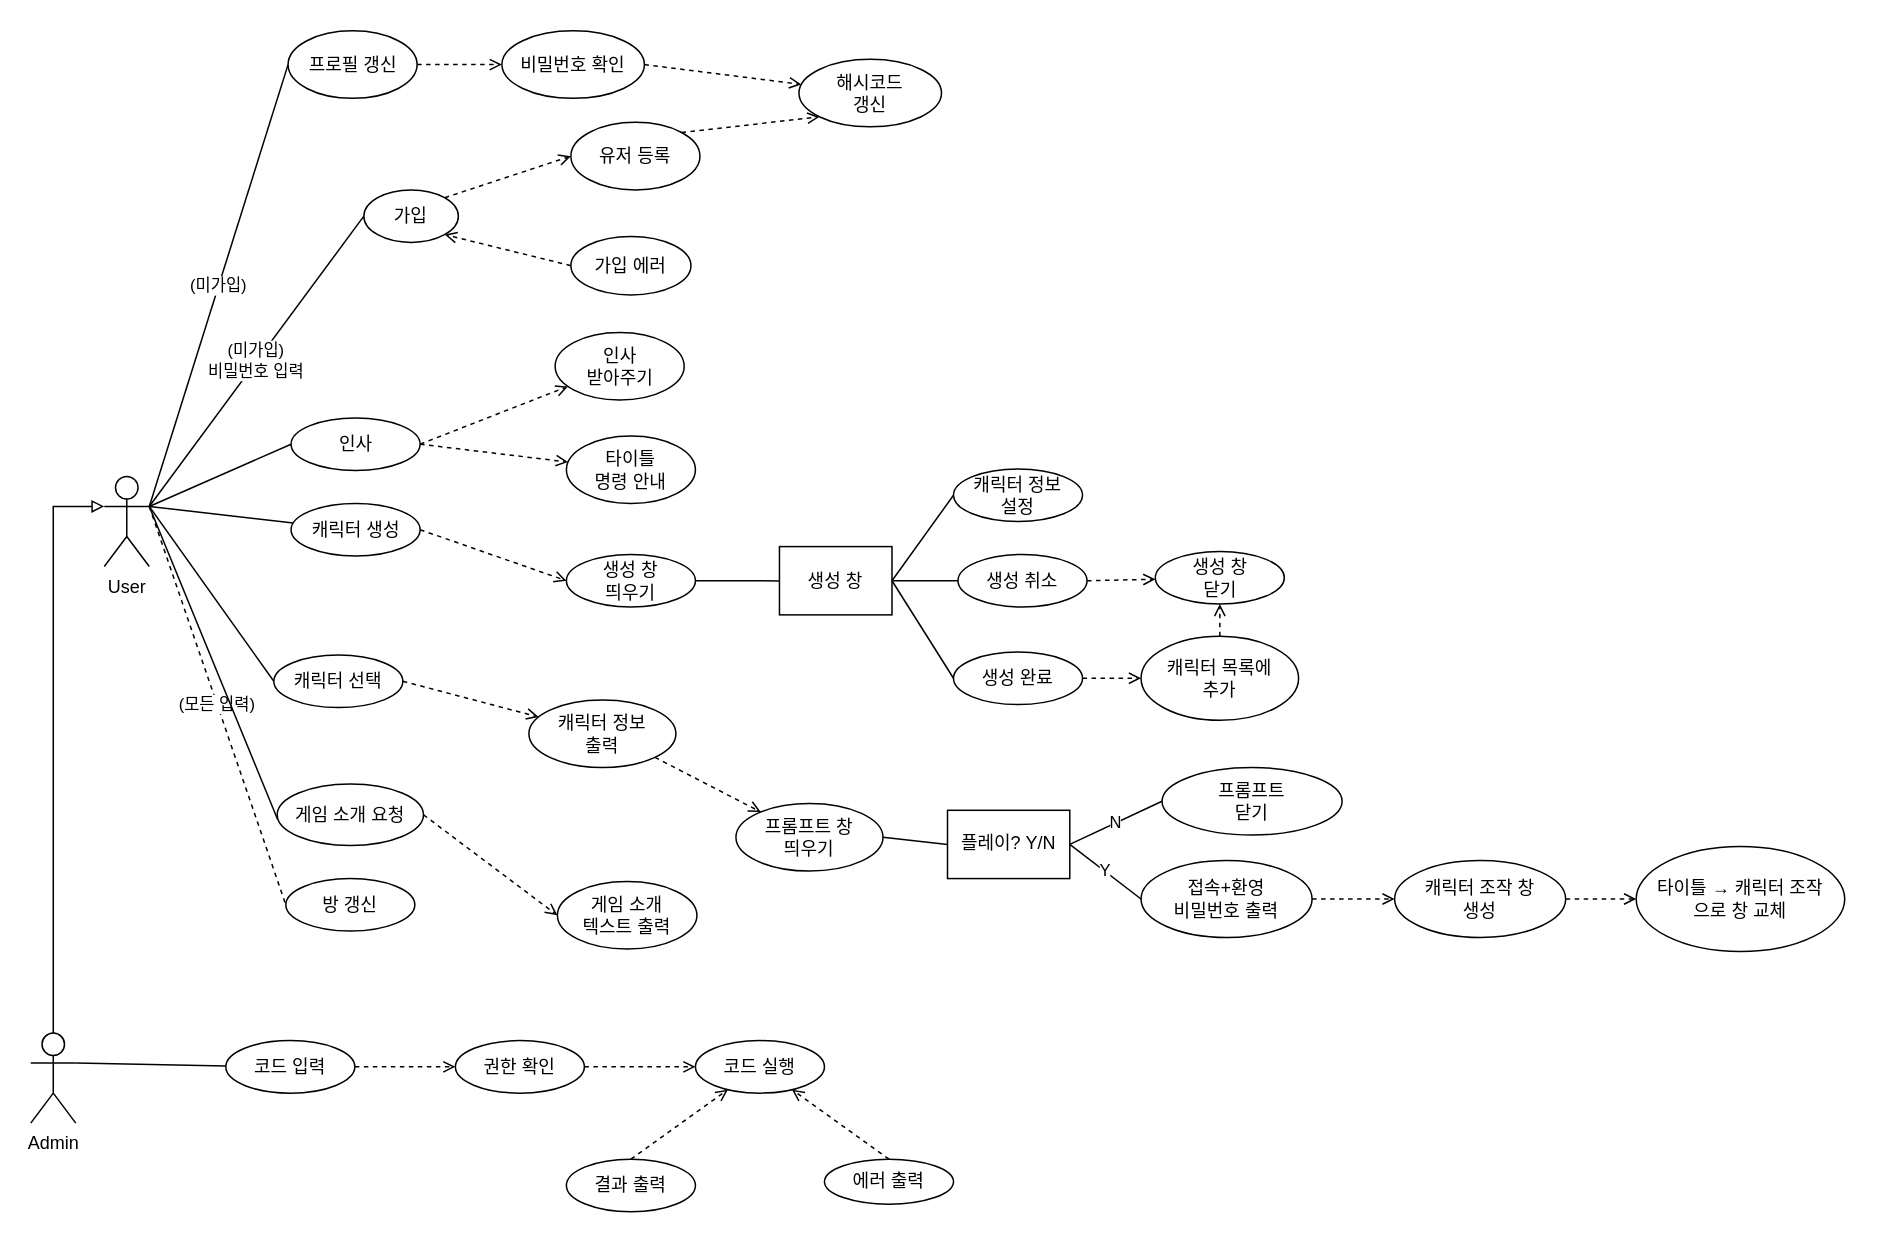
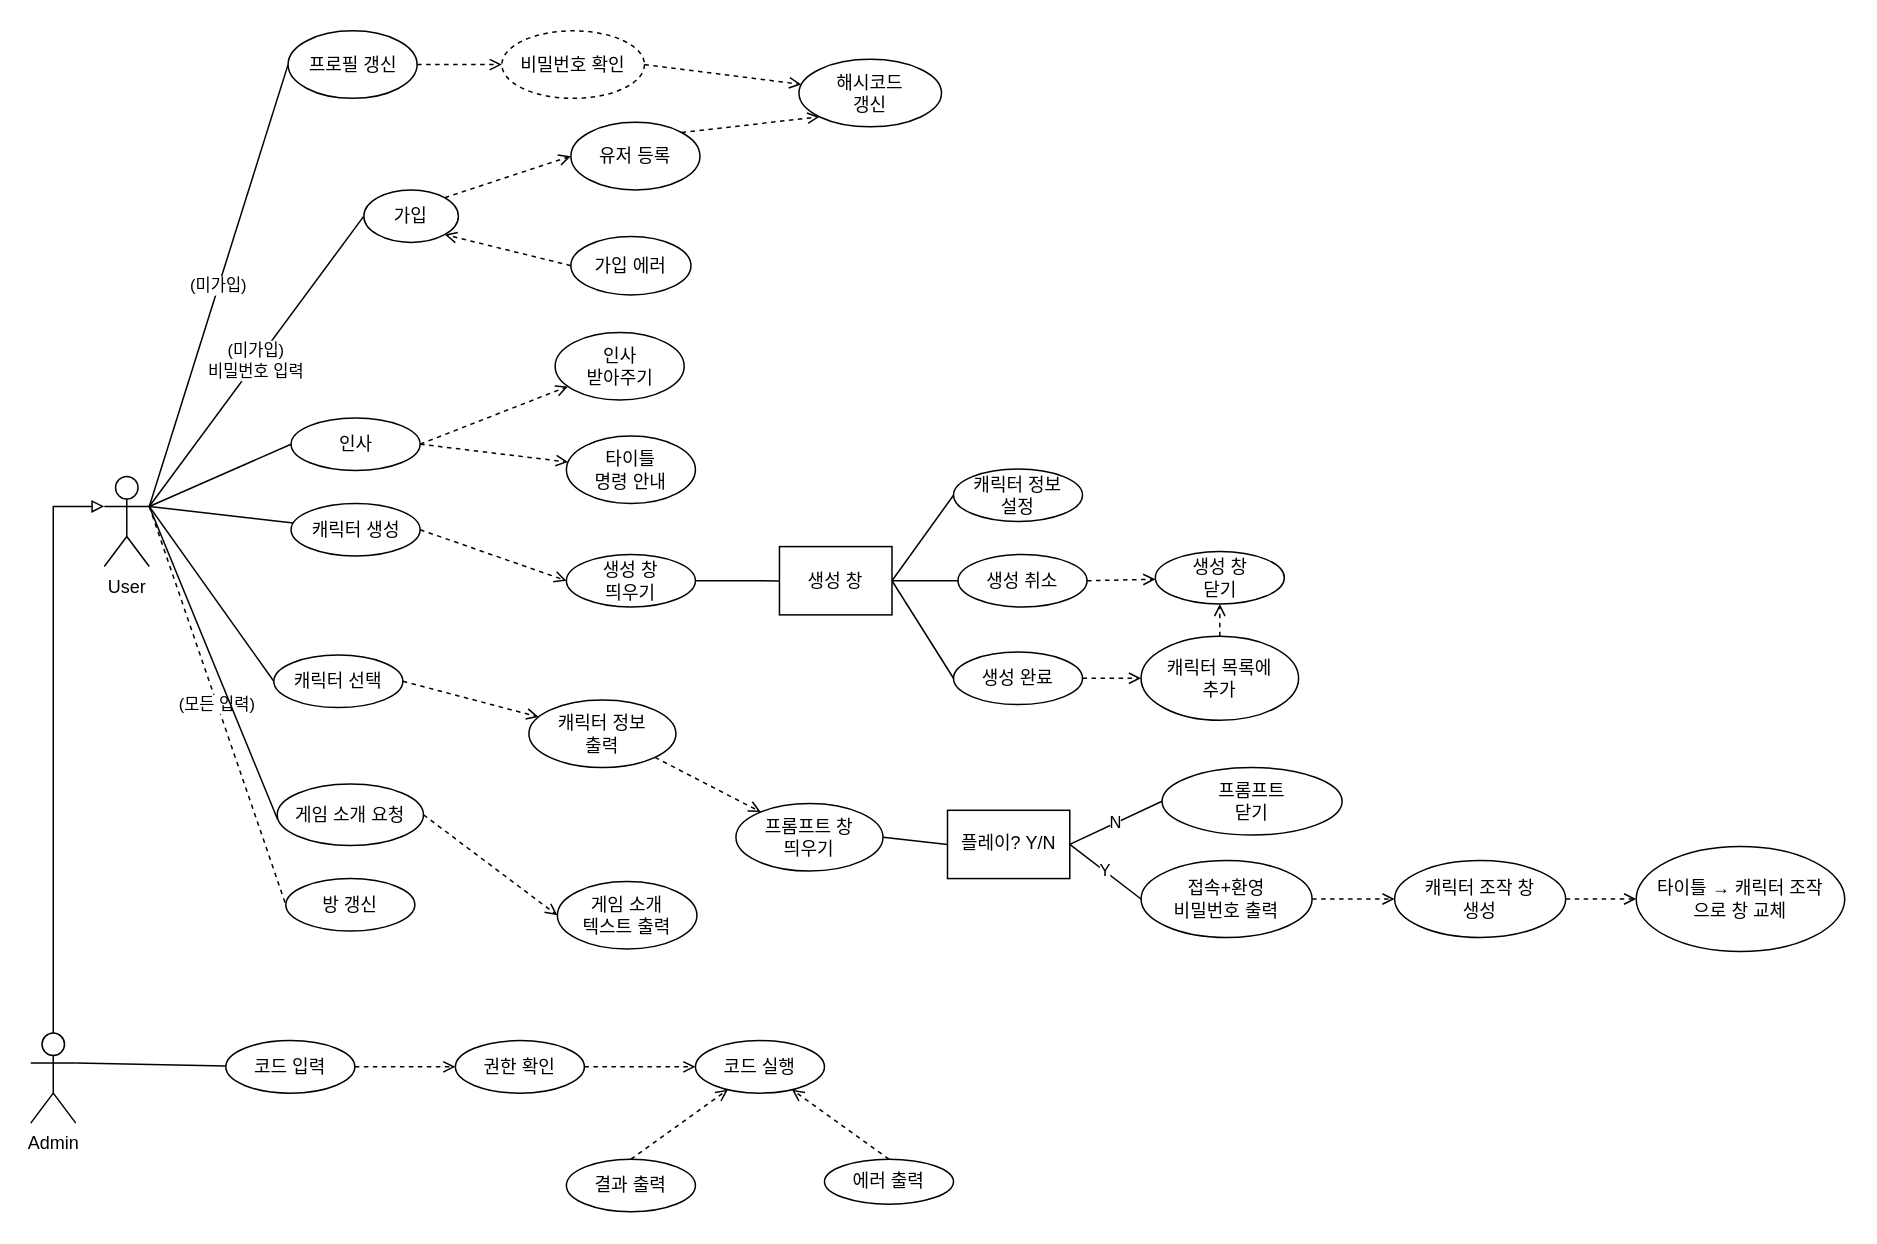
- <mxCell id="34" value="비밀번호 확인" style="ellipse;whiteSpace=wrap;html=1;" vertex="1" parent="1"><mxGeometry x="334" y="20" width="95" height="45" as="geometry" /></mxCell>
+ <mxCell id="34" value="비밀번호 확인" style="ellipse;whiteSpace=wrap;html=1;dashed=1;" vertex="1" parent="1"><mxGeometry x="334" y="20" width="95" height="45" as="geometry" /></mxCell>
